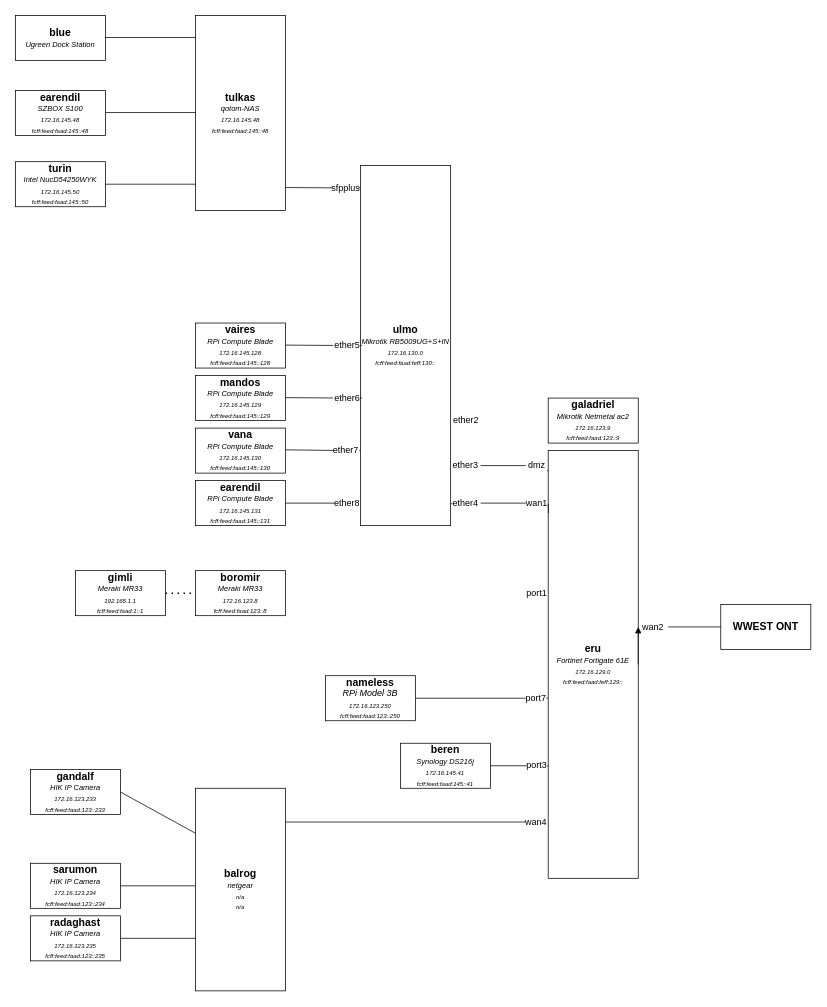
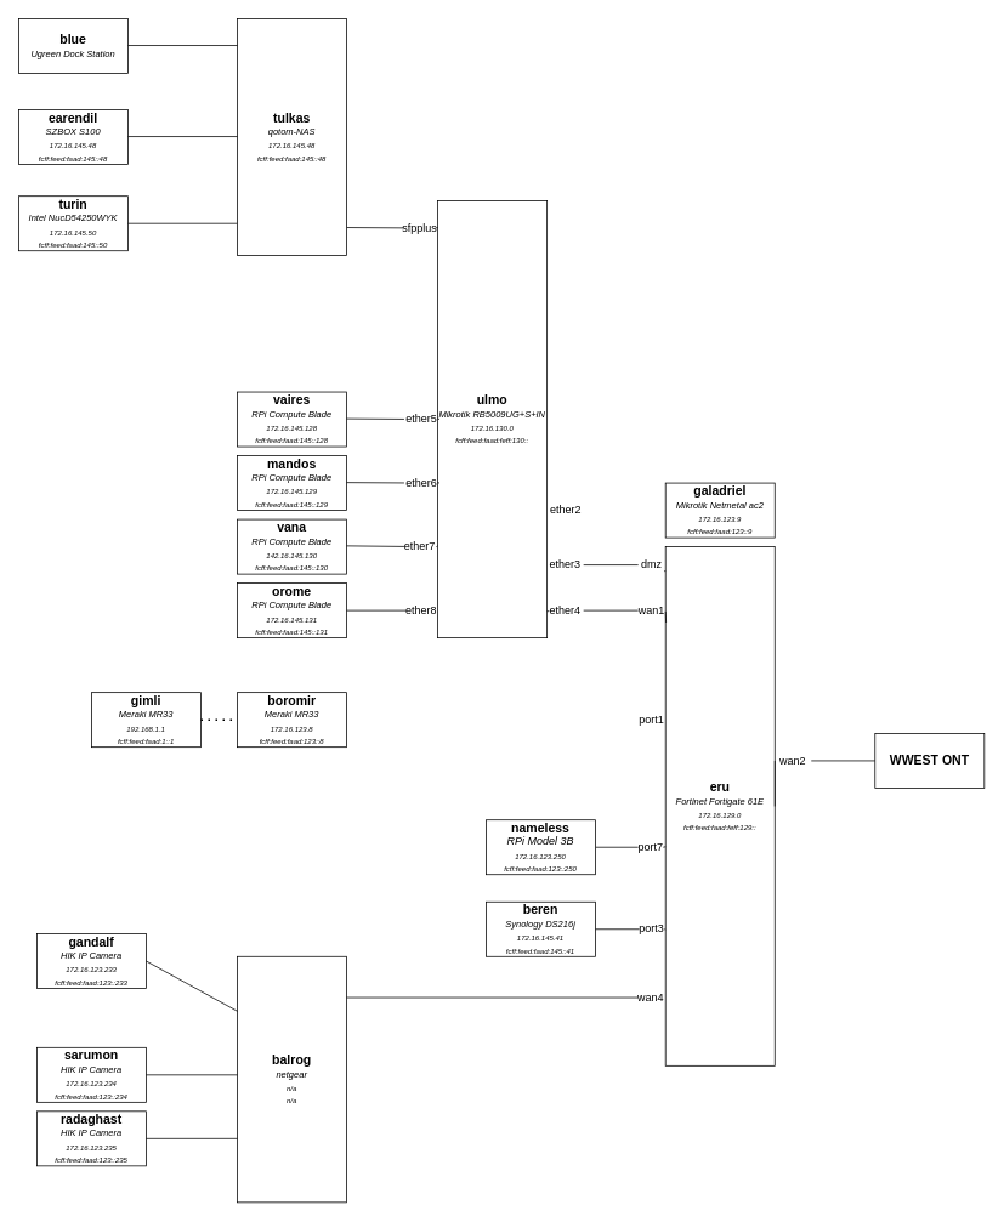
- <mxCell id="6" value="&lt;b style=&quot;font-size: 14px;&quot;&gt;vana&lt;br&gt;&lt;/b&gt;&lt;font style=&quot;&quot;&gt;&lt;i style=&quot;&quot;&gt;&lt;font style=&quot;font-size: 10px;&quot;&gt;RPi Compute Blade&lt;/font&gt;&lt;br&gt;&lt;span style=&quot;font-size: 8px;&quot;&gt;172.16.145.130&lt;/span&gt;&lt;br&gt;&lt;span style=&quot;font-size: 8px;&quot;&gt;fcff:feed:faad:145::130&lt;/span&gt;&lt;br&gt;&lt;/i&gt;&lt;/font&gt;" style="rounded=0;whiteSpace=wrap;html=1;" parent="1" vertex="1"><mxGeometry x="260" y="570" width="120" height="60" as="geometry" /></mxCell>
+ <mxCell id="6" value="&lt;b style=&quot;font-size: 14px;&quot;&gt;vana&lt;br&gt;&lt;/b&gt;&lt;font style=&quot;&quot;&gt;&lt;i style=&quot;&quot;&gt;&lt;font style=&quot;font-size: 10px;&quot;&gt;RPi Compute Blade&lt;/font&gt;&lt;br&gt;&lt;span style=&quot;font-size: 8px;&quot;&gt;142.16.145.130&lt;/span&gt;&lt;br&gt;&lt;span style=&quot;font-size: 8px;&quot;&gt;fcff:feed:faad:145::130&lt;/span&gt;&lt;br&gt;&lt;/i&gt;&lt;/font&gt;" style="rounded=0;whiteSpace=wrap;html=1;" parent="1" vertex="1"><mxGeometry x="260" y="570" width="120" height="60" as="geometry" /></mxCell>
- <mxCell id="7" value="&lt;font style=&quot;font-size: 14px;&quot;&gt;&lt;b&gt;earendil&lt;br&gt;&lt;/b&gt;&lt;/font&gt;&lt;font style=&quot;&quot;&gt;&lt;i style=&quot;&quot;&gt;&lt;font style=&quot;font-size: 10px;&quot;&gt;RPi Compute Blade&lt;/font&gt;&lt;br&gt;&lt;span style=&quot;font-size: 8px;&quot;&gt;172.16.145.131&lt;/span&gt;&lt;br&gt;&lt;span style=&quot;font-size: 8px;&quot;&gt;fcff:feed:faad:145::131&lt;/span&gt;&lt;br&gt;&lt;/i&gt;&lt;/font&gt;" style="rounded=0;whiteSpace=wrap;html=1;" parent="1" vertex="1"><mxGeometry x="260" y="640" width="120" height="60" as="geometry" /></mxCell>
+ <mxCell id="7" value="&lt;font style=&quot;font-size: 14px;&quot;&gt;&lt;b&gt;orome&lt;br&gt;&lt;/b&gt;&lt;/font&gt;&lt;font style=&quot;&quot;&gt;&lt;i style=&quot;&quot;&gt;&lt;font style=&quot;font-size: 10px;&quot;&gt;RPi Compute Blade&lt;/font&gt;&lt;br&gt;&lt;span style=&quot;font-size: 8px;&quot;&gt;172.16.145.131&lt;/span&gt;&lt;br&gt;&lt;span style=&quot;font-size: 8px;&quot;&gt;fcff:feed:faad:145::131&lt;/span&gt;&lt;br&gt;&lt;/i&gt;&lt;/font&gt;" style="rounded=0;whiteSpace=wrap;html=1;" parent="1" vertex="1"><mxGeometry x="260" y="640" width="120" height="60" as="geometry" /></mxCell>
- <mxCell id="36" value="" style="endArrow=block;html=1;rounded=0;exitX=1;exitY=0.5;exitDx=0;exitDy=0;entryX=0;entryY=0.5;entryDx=0;entryDy=0;" parent="1" source="10" target="37" edge="1"><mxGeometry width="50" height="50" relative="1" as="geometry"><mxPoint x="850" y="835" as="sourcePoint" /><mxPoint x="960" y="835" as="targetPoint" /></mxGeometry></mxCell>
+ <mxCell id="36" value="" style="endArrow=none;html=1;rounded=0;exitX=1;exitY=0.5;exitDx=0;exitDy=0;entryX=0;entryY=0.5;entryDx=0;entryDy=0;" parent="1" source="10" target="37" edge="1"><mxGeometry width="50" height="50" relative="1" as="geometry"><mxPoint x="850" y="835" as="sourcePoint" /><mxPoint x="960" y="835" as="targetPoint" /></mxGeometry></mxCell>
- <mxCell id="67" value="&lt;font style=&quot;font-size: 14px;&quot;&gt;&lt;b&gt;nameless&lt;br&gt;&lt;/b&gt;&lt;/font&gt;&lt;font style=&quot;&quot;&gt;&lt;i style=&quot;&quot;&gt;RPi Model 3B&lt;br&gt;&lt;span style=&quot;font-size: 8px;&quot;&gt;172.16.123.250&lt;/span&gt;&lt;br&gt;&lt;span style=&quot;font-size: 8px;&quot;&gt;fcff:feed:faad:123::250&lt;/span&gt;&lt;br&gt;&lt;/i&gt;&lt;/font&gt;" style="rounded=0;whiteSpace=wrap;html=1;" parent="1" vertex="1"><mxGeometry x="433.12" y="900" width="120" height="60" as="geometry" /></mxCell>
+ <mxCell id="67" value="&lt;font style=&quot;font-size: 14px;&quot;&gt;&lt;b&gt;nameless&lt;br&gt;&lt;/b&gt;&lt;/font&gt;&lt;font style=&quot;&quot;&gt;&lt;i style=&quot;&quot;&gt;RPi Model 3B&lt;br&gt;&lt;span style=&quot;font-size: 8px;&quot;&gt;172.16.123.250&lt;/span&gt;&lt;br&gt;&lt;span style=&quot;font-size: 8px;&quot;&gt;fcff:feed:faad:123::250&lt;/span&gt;&lt;br&gt;&lt;/i&gt;&lt;/font&gt;" style="rounded=0;whiteSpace=wrap;html=1;" parent="1" vertex="1"><mxGeometry x="533.12" y="900" width="120" height="60" as="geometry" /></mxCell>
